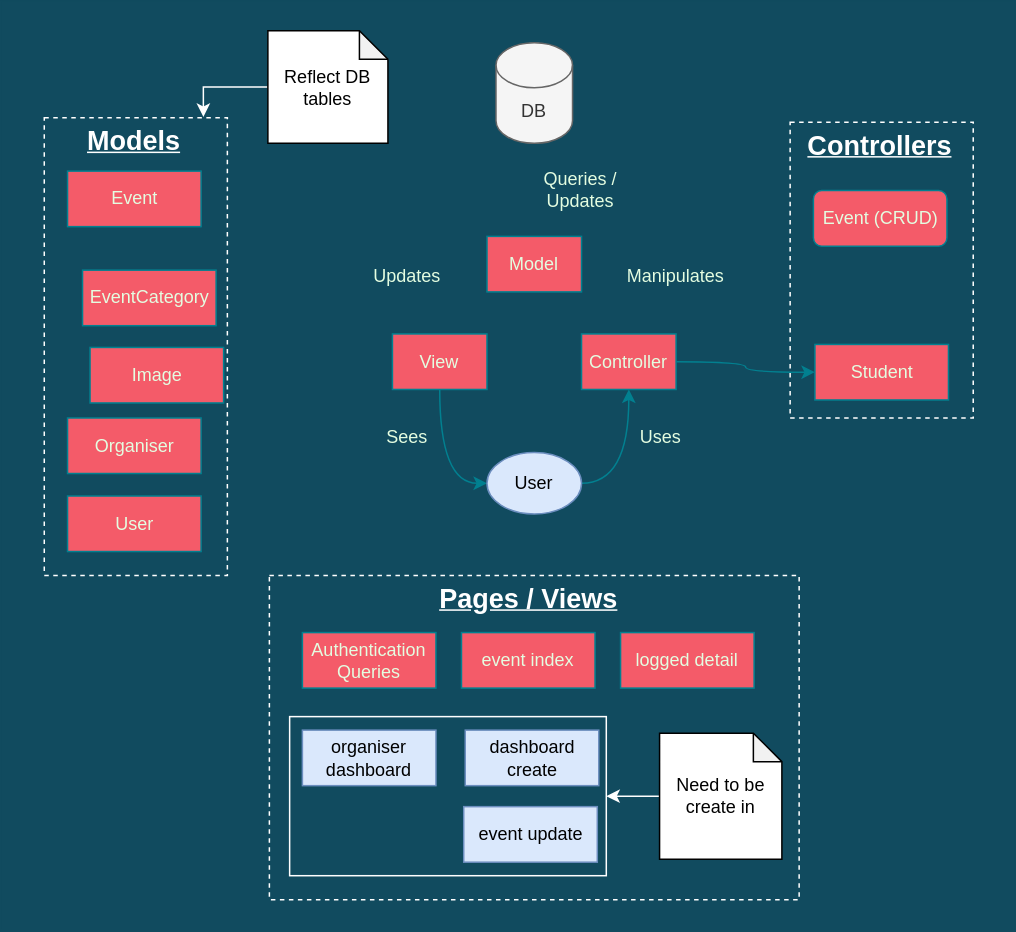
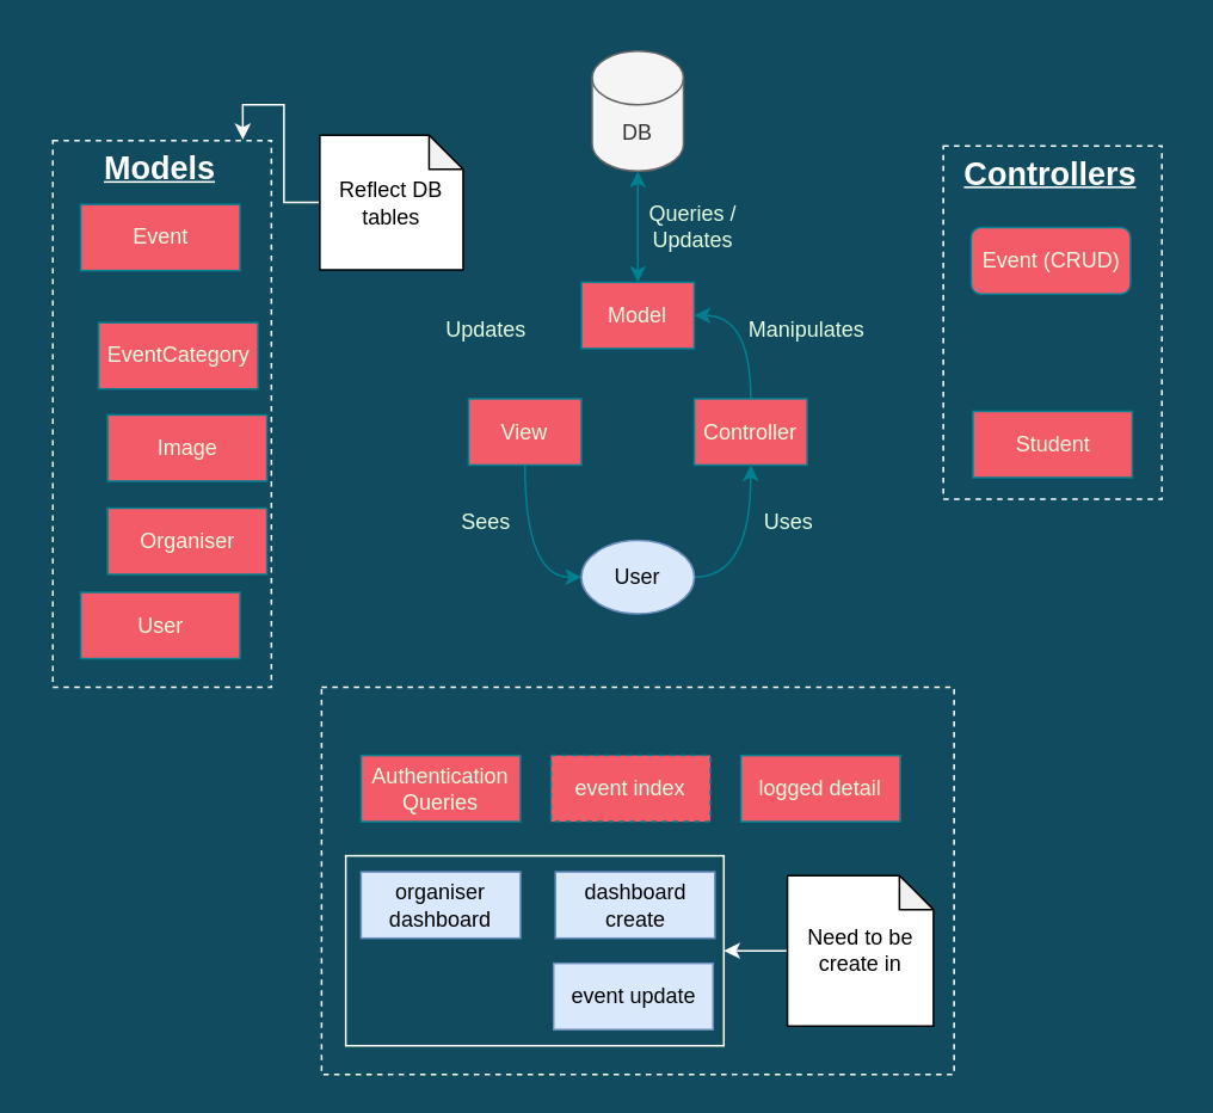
- <mxCell id="38" value="Reflect DB tables" style="shape=note;whiteSpace=wrap;html=1;backgroundOutline=1;darkOpacity=0.05;size=19;" parent="1" vertex="1"><mxGeometry x="178" y="20" width="80" height="75" as="geometry" /></mxCell>
+ <mxCell id="38" value="Reflect DB tables" style="shape=note;whiteSpace=wrap;html=1;backgroundOutline=1;darkOpacity=0.05;size=19;" parent="1" vertex="1"><mxGeometry x="178" y="75" width="80" height="75" as="geometry" /></mxCell>
+ <mxCell id="4" style="edgeStyle=orthogonalEdgeStyle;curved=1;rounded=0;orthogonalLoop=1;jettySize=auto;html=1;entryX=0.5;entryY=1;entryDx=0;entryDy=0;entryPerimeter=0;startArrow=classic;startFill=1;strokeColor=#028090;fontColor=#E4FDE1;labelBackgroundColor=#114B5F;" parent="1" source="5" target="12" edge="1"><mxGeometry relative="1" as="geometry" /></mxCell>
- <mxCell id="8" style="edgeStyle=orthogonalEdgeStyle;rounded=0;orthogonalLoop=1;jettySize=auto;html=1;elbow=vertical;curved=1;strokeColor=#028090;fontColor=#E4FDE1;labelBackgroundColor=#114B5F;" parent="1" source="9" target="30" edge="1"><mxGeometry relative="1" as="geometry" /></mxCell>
+ <mxCell id="8" style="edgeStyle=orthogonalEdgeStyle;rounded=0;orthogonalLoop=1;jettySize=auto;html=1;entryX=1;entryY=0.5;entryDx=0;entryDy=0;elbow=vertical;curved=1;strokeColor=#028090;fontColor=#E4FDE1;labelBackgroundColor=#114B5F;" parent="1" source="9" target="5" edge="1"><mxGeometry relative="1" as="geometry" /></mxCell>
- <mxCell id="36" value="Organiser" style="rounded=0;whiteSpace=wrap;html=1;fillColor=#F45B69;strokeColor=#028090;fontColor=#E4FDE1;" parent="1" vertex="1"><mxGeometry x="44.5" y="278" width="89" height="37" as="geometry" /></mxCell>
+ <mxCell id="36" value="Organiser" style="rounded=0;whiteSpace=wrap;html=1;fillColor=#F45B69;strokeColor=#028090;fontColor=#E4FDE1;" parent="1" vertex="1"><mxGeometry x="59.5" y="283" width="89" height="37" as="geometry" /></mxCell>
- <mxCell id="18" value="&lt;font color=&quot;#ffffff&quot; size=&quot;1&quot;&gt;&lt;b style=&quot;font-size: 18px&quot;&gt;&lt;u&gt;Pages / Views&lt;/u&gt;&lt;/b&gt;&lt;/font&gt;" style="text;html=1;align=center;verticalAlign=middle;whiteSpace=wrap;rounded=0;" parent="1" vertex="1"><mxGeometry x="283" y="389" width="138" height="20" as="geometry" /></mxCell>
- <mxCell id="20" value="event index" style="rounded=0;whiteSpace=wrap;html=1;fillColor=#F45B69;strokeColor=#028090;fontColor=#E4FDE1;" parent="1" vertex="1"><mxGeometry x="307" y="421" width="89" height="37" as="geometry" /></mxCell>
+ <mxCell id="20" value="event index" style="rounded=0;whiteSpace=wrap;html=1;fillColor=#F45B69;strokeColor=#028090;fontColor=#E4FDE1;dashed=1;" parent="1" vertex="1"><mxGeometry x="307" y="421" width="89" height="37" as="geometry" /></mxCell>
